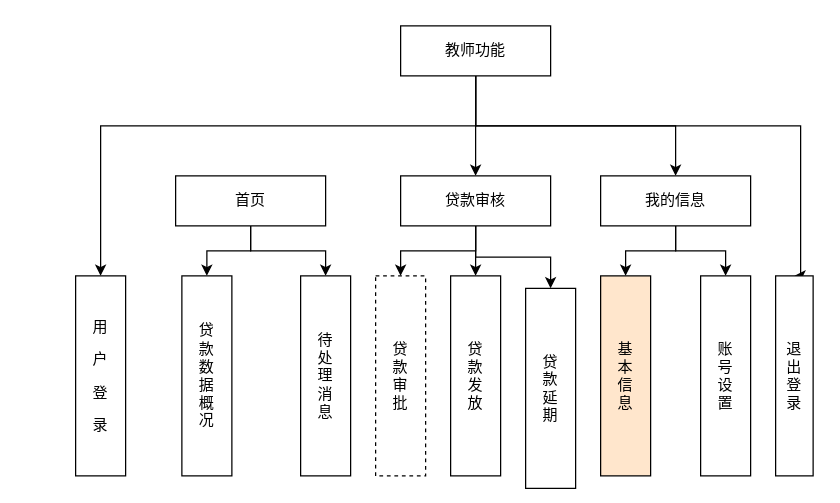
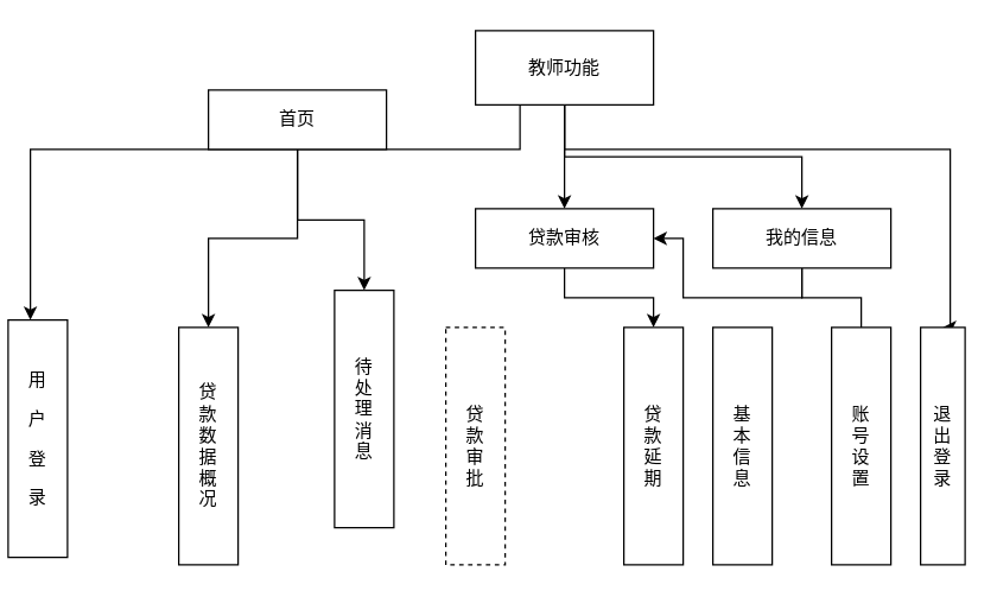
- <mxCell id="6" value="教师功能" style="rounded=0;whiteSpace=wrap;html=1;" vertex="1" parent="1"><mxGeometry x="320" y="20" width="120" height="40" as="geometry" /></mxCell>
+ <mxCell id="6" value="教师功能" style="rounded=0;whiteSpace=wrap;html=1;" vertex="1" parent="1"><mxGeometry x="320" y="20" width="120" height="50" as="geometry" /></mxCell>
- <mxCell id="10" value="首页" style="rounded=0;whiteSpace=wrap;html=1;" vertex="1" parent="1"><mxGeometry x="140" y="140" width="120" height="40" as="geometry" /></mxCell>
+ <mxCell id="10" value="首页" style="rounded=0;whiteSpace=wrap;html=1;" vertex="1" parent="1"><mxGeometry x="140" y="60" width="120" height="40" as="geometry" /></mxCell>
- <mxCell id="13" style="edgeStyle=orthogonalEdgeStyle;rounded=0;orthogonalLoop=1;jettySize=auto;html=1;exitX=0.5;exitY=1;exitDx=0;exitDy=0;entryX=0.5;entryY=0;entryDx=0;entryDy=0;" edge="1" parent="1" source="16" target="17"><mxGeometry relative="1" as="geometry" /></mxCell>
- <mxCell id="22" style="edgeStyle=orthogonalEdgeStyle;rounded=0;orthogonalLoop=1;jettySize=auto;html=1;exitX=0.5;exitY=1;exitDx=0;exitDy=0;entryX=0.5;entryY=0;entryDx=0;entryDy=0;" edge="1" parent="1" source="24" target="20"><mxGeometry relative="1" as="geometry" /></mxCell>
+ <mxCell id="22" style="edgeStyle=orthogonalEdgeStyle;rounded=0;orthogonalLoop=1;jettySize=auto;html=1;exitX=0.5;exitY=1;exitDx=0;exitDy=0;" edge="1" parent="1" source="24" target="16"><mxGeometry relative="1" as="geometry" /></mxCell>
- <mxCell id="14" style="edgeStyle=orthogonalEdgeStyle;rounded=0;orthogonalLoop=1;jettySize=auto;html=1;exitX=0.5;exitY=1;exitDx=0;exitDy=0;entryX=0.5;entryY=0;entryDx=0;entryDy=0;" edge="1" parent="1" source="16" target="18"><mxGeometry relative="1" as="geometry" /></mxCell>
- <mxCell id="23" style="edgeStyle=orthogonalEdgeStyle;rounded=0;orthogonalLoop=1;jettySize=auto;html=1;exitX=0.5;exitY=1;exitDx=0;exitDy=0;entryX=0.5;entryY=0;entryDx=0;entryDy=0;" edge="1" parent="1" source="24" target="21"><mxGeometry relative="1" as="geometry" /></mxCell>
+ <mxCell id="23" style="edgeStyle=orthogonalEdgeStyle;rounded=0;orthogonalLoop=1;jettySize=auto;html=1;exitX=0.5;exitY=1;exitDx=0;exitDy=0;entryX=0.5;entryY=0;entryDx=0;entryDy=0;endArrow=none;" edge="1" parent="1" source="24" target="21"><mxGeometry relative="1" as="geometry" /></mxCell>
- <mxCell id="7" value="&lt;p style=&quot;direction: ltr; line-height: 120%;&quot;&gt;用&lt;/p&gt;&lt;p style=&quot;direction: ltr; line-height: 120%;&quot;&gt;户&lt;/p&gt;&lt;p style=&quot;direction: ltr; line-height: 120%;&quot;&gt;登&lt;/p&gt;&lt;p style=&quot;direction: ltr; line-height: 120%;&quot;&gt;录&lt;/p&gt;" style="rounded=0;whiteSpace=wrap;html=1;horizontal=1;verticalAlign=middle;" vertex="1" parent="1"><mxGeometry x="60" y="220" width="40" height="160" as="geometry" /></mxCell>
+ <mxCell id="7" value="&lt;p style=&quot;direction: ltr; line-height: 120%;&quot;&gt;用&lt;/p&gt;&lt;p style=&quot;direction: ltr; line-height: 120%;&quot;&gt;户&lt;/p&gt;&lt;p style=&quot;direction: ltr; line-height: 120%;&quot;&gt;登&lt;/p&gt;&lt;p style=&quot;direction: ltr; line-height: 120%;&quot;&gt;录&lt;/p&gt;" style="rounded=0;whiteSpace=wrap;html=1;horizontal=1;verticalAlign=middle;" vertex="1" parent="1"><mxGeometry x="5" y="215" width="40" height="160" as="geometry" /></mxCell>
- <mxCell id="11" value="贷&lt;br&gt;款&lt;br&gt;数&lt;br&gt;据&lt;br&gt;概&lt;br&gt;况" style="rounded=0;whiteSpace=wrap;html=1;" vertex="1" parent="1"><mxGeometry x="145" y="220" width="40" height="160" as="geometry" /></mxCell>
+ <mxCell id="11" value="贷&lt;br&gt;款&lt;br&gt;数&lt;br&gt;据&lt;br&gt;概&lt;br&gt;况" style="rounded=0;whiteSpace=wrap;html=1;" vertex="1" parent="1"><mxGeometry x="120" y="220" width="40" height="160" as="geometry" /></mxCell>
- <mxCell id="12" value="待&lt;br&gt;处&lt;br&gt;理&lt;br&gt;消&lt;br&gt;息" style="rounded=0;whiteSpace=wrap;html=1;" vertex="1" parent="1"><mxGeometry x="240" y="220" width="40" height="160" as="geometry" /></mxCell>
+ <mxCell id="12" value="待&lt;br&gt;处&lt;br&gt;理&lt;br&gt;消&lt;br&gt;息" style="rounded=0;whiteSpace=wrap;html=1;" vertex="1" parent="1"><mxGeometry x="225" y="195" width="40" height="160" as="geometry" /></mxCell>
- <mxCell id="18" value="贷&lt;br&gt;款&lt;br&gt;发&lt;br&gt;放" style="rounded=0;whiteSpace=wrap;html=1;" vertex="1" parent="1"><mxGeometry x="360" y="220" width="40" height="160" as="geometry" /></mxCell>
- <mxCell id="20" value="基&lt;br&gt;本&lt;br&gt;信&lt;br&gt;息&lt;br&gt;" style="rounded=0;whiteSpace=wrap;html=1;fillColor=#ffe6cc;" vertex="1" parent="1"><mxGeometry x="480" y="220" width="40" height="160" as="geometry" /></mxCell>
+ <mxCell id="20" value="基&lt;br&gt;本&lt;br&gt;信&lt;br&gt;息&lt;br&gt;" style="rounded=0;whiteSpace=wrap;html=1;" vertex="1" parent="1"><mxGeometry x="480" y="220" width="40" height="160" as="geometry" /></mxCell>
- <mxCell id="19" value="贷&lt;br&gt;款&lt;br&gt;延&lt;br&gt;期" style="rounded=0;whiteSpace=wrap;html=1;" vertex="1" parent="1"><mxGeometry x="420" y="230" width="40" height="160" as="geometry" /></mxCell>
+ <mxCell id="19" value="贷&lt;br&gt;款&lt;br&gt;延&lt;br&gt;期" style="rounded=0;whiteSpace=wrap;html=1;" vertex="1" parent="1"><mxGeometry x="420" y="220" width="40" height="160" as="geometry" /></mxCell>
